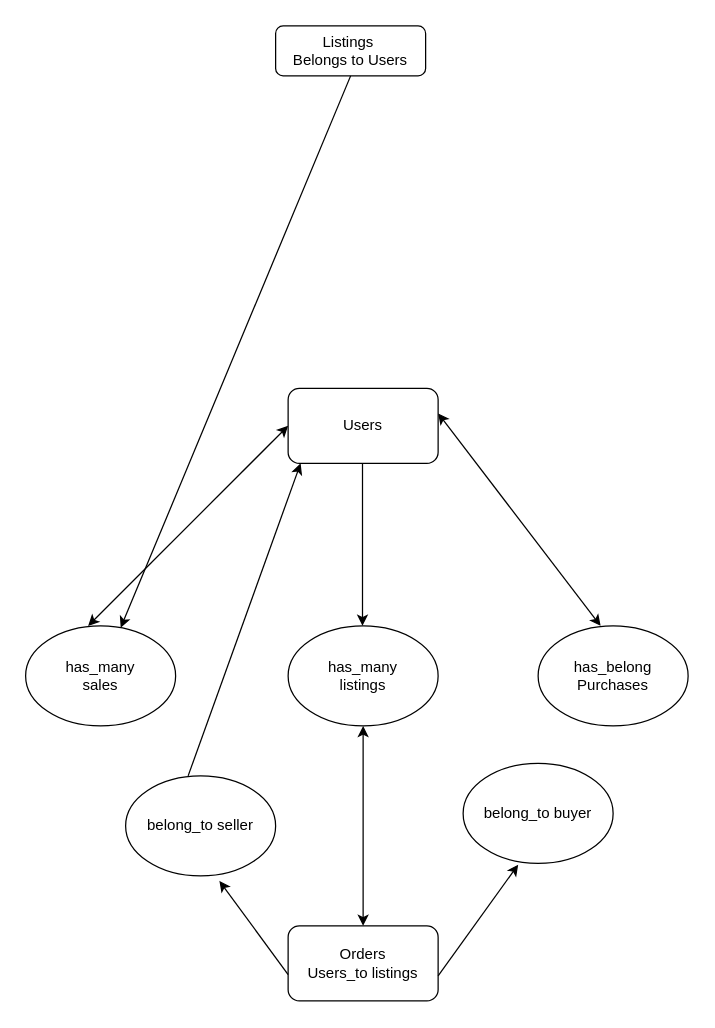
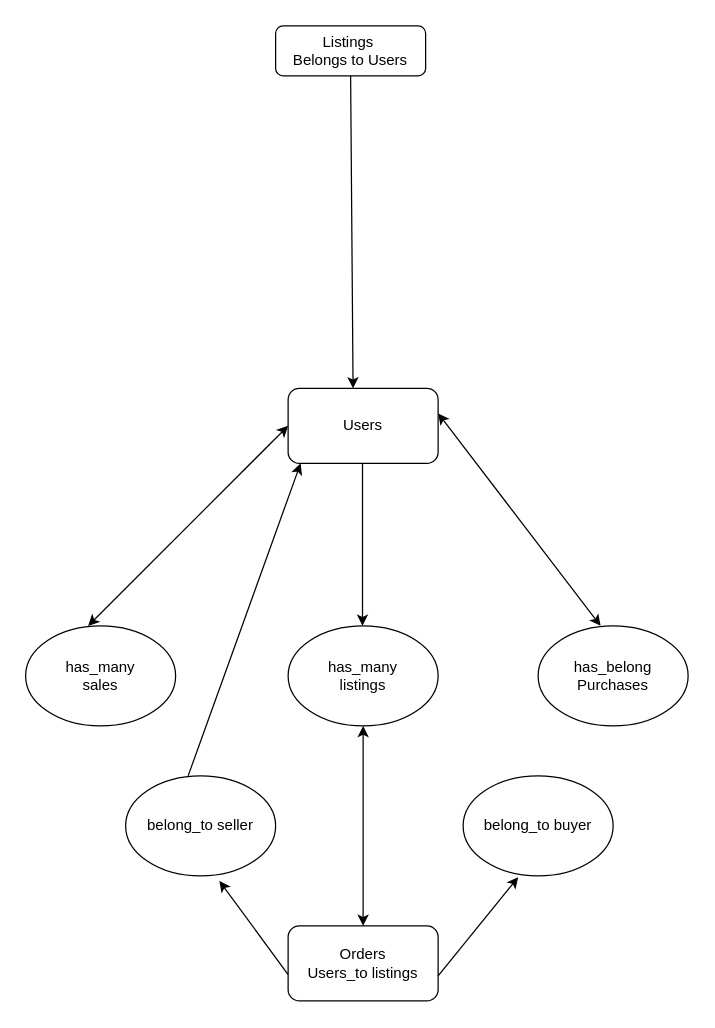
- <mxCell id="17" value="" style="endArrow=classic;html=1;exitX=0.5;exitY=1;exitDx=0;exitDy=0;" edge="1" parent="1" source="16" target="7"><mxGeometry width="50" height="50" relative="1" as="geometry"><mxPoint x="290" y="210" as="sourcePoint" /><mxPoint x="290" y="300" as="targetPoint" /></mxGeometry></mxCell>
+ <mxCell id="17" value="" style="endArrow=classic;html=1;exitX=0.5;exitY=1;exitDx=0;exitDy=0;entryX=0.433;entryY=0;entryDx=0;entryDy=0;entryPerimeter=0;" edge="1" parent="1" source="16" target="2"><mxGeometry width="50" height="50" relative="1" as="geometry"><mxPoint x="290" y="210" as="sourcePoint" /><mxPoint x="290" y="300" as="targetPoint" /></mxGeometry></mxCell>
- <mxCell id="12" value="belong_to buyer" style="ellipse;whiteSpace=wrap;html=1;" vertex="1" parent="1"><mxGeometry x="370" y="610" width="120" height="80" as="geometry" /></mxCell>
+ <mxCell id="12" value="belong_to buyer" style="ellipse;whiteSpace=wrap;html=1;" vertex="1" parent="1"><mxGeometry x="370" y="620" width="120" height="80" as="geometry" /></mxCell>
